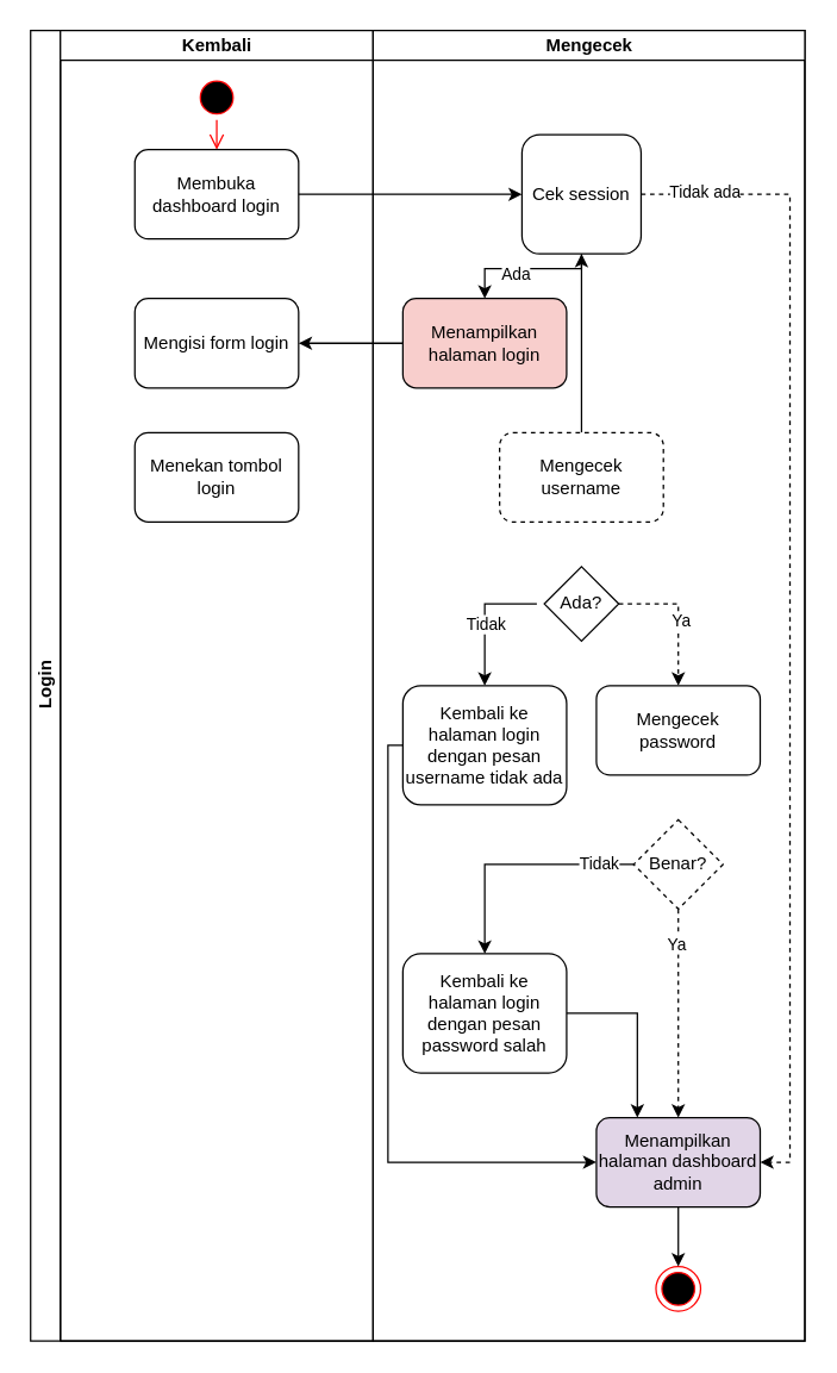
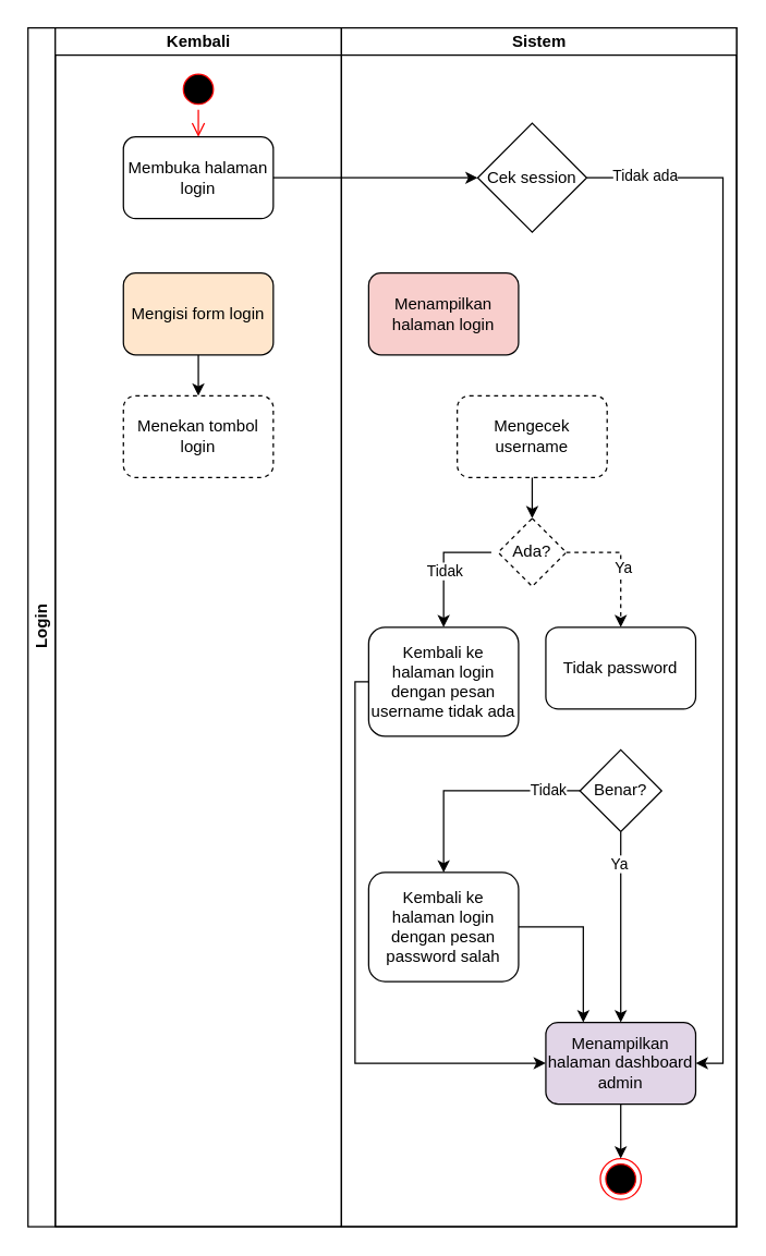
- <mxCell id="10" value="Mengecek" style="swimlane;html=1;startSize=20;" parent="2" vertex="1"><mxGeometry x="230" width="290" height="880" as="geometry" /></mxCell>
+ <mxCell id="10" value="Sistem" style="swimlane;html=1;startSize=20;" parent="2" vertex="1"><mxGeometry x="230" width="290" height="880" as="geometry" /></mxCell>
- <mxCell id="5" value="Membuka dashboard login" style="rounded=1;whiteSpace=wrap;html=1;" parent="3" vertex="1"><mxGeometry x="50" y="80" width="110" height="60" as="geometry" /></mxCell>
+ <mxCell id="5" value="Membuka halaman login" style="rounded=1;whiteSpace=wrap;html=1;" parent="3" vertex="1"><mxGeometry x="50" y="80" width="110" height="60" as="geometry" /></mxCell>
- <mxCell id="20" value="Cek session" style="whiteSpace=wrap;html=1;rounded=1;" vertex="1" parent="10"><mxGeometry x="100" y="70" width="80" height="80" as="geometry" /></mxCell>
+ <mxCell id="20" value="Cek session" style="rhombus;whiteSpace=wrap;html=1;" vertex="1" parent="10"><mxGeometry x="100" y="70" width="80" height="80" as="geometry" /></mxCell>
- <mxCell id="14" style="edgeStyle=orthogonalEdgeStyle;rounded=0;orthogonalLoop=1;jettySize=auto;html=1;entryX=0.5;entryY=0;entryDx=0;entryDy=0;" edge="1" parent="10" source="20" target="13"><mxGeometry relative="1" as="geometry"><Array as="points"><mxPoint x="140" y="160" /><mxPoint x="75" y="160" /></Array></mxGeometry></mxCell>
- <mxCell id="15" value="Ada" style="edgeLabel;html=1;align=center;verticalAlign=middle;resizable=0;points=[];" vertex="1" connectable="0" parent="14"><mxGeometry x="0.158" y="3" relative="1" as="geometry"><mxPoint as="offset" /></mxGeometry></mxCell>
- <mxCell id="8" value="Mengisi form login" style="rounded=1;whiteSpace=wrap;html=1;" vertex="1" parent="3"><mxGeometry x="50" y="180" width="110" height="60" as="geometry" /></mxCell>
+ <mxCell id="8" value="Mengisi form login" style="rounded=1;whiteSpace=wrap;html=1;fillColor=#ffe6cc;" vertex="1" parent="3"><mxGeometry x="50" y="180" width="110" height="60" as="geometry" /></mxCell>
- <mxCell id="38" style="edgeStyle=orthogonalEdgeStyle;rounded=0;orthogonalLoop=1;jettySize=auto;html=1;entryX=1;entryY=0.5;entryDx=0;entryDy=0;" edge="1" parent="2" source="13" target="8"><mxGeometry relative="1" as="geometry" /></mxCell>
- <mxCell id="21" style="edgeStyle=orthogonalEdgeStyle;rounded=0;orthogonalLoop=1;jettySize=auto;html=1;" edge="1" parent="10" source="22" target="20"><mxGeometry relative="1" as="geometry" /></mxCell>
+ <mxCell id="21" style="edgeStyle=orthogonalEdgeStyle;rounded=0;orthogonalLoop=1;jettySize=auto;html=1;entryX=0.5;entryY=0;entryDx=0;entryDy=0;" edge="1" parent="10" source="22" target="27"><mxGeometry relative="1" as="geometry" /></mxCell>
+ <mxCell id="7" style="edgeStyle=orthogonalEdgeStyle;rounded=0;orthogonalLoop=1;jettySize=auto;html=1;entryX=0.5;entryY=0;entryDx=0;entryDy=0;" edge="1" parent="3" source="8" target="9"><mxGeometry relative="1" as="geometry" /></mxCell>
- <mxCell id="9" value="Menekan tombol login" style="rounded=1;whiteSpace=wrap;html=1;" vertex="1" parent="3"><mxGeometry x="50" y="270" width="110" height="60" as="geometry" /></mxCell>
+ <mxCell id="9" value="Menekan tombol login" style="rounded=1;whiteSpace=wrap;html=1;dashed=1;" vertex="1" parent="3"><mxGeometry x="50" y="270" width="110" height="60" as="geometry" /></mxCell>
- <mxCell id="27" value="Ada?" style="rhombus;whiteSpace=wrap;html=1;" vertex="1" parent="10"><mxGeometry x="115" y="360" width="50" height="50" as="geometry" /></mxCell>
+ <mxCell id="27" value="Ada?" style="rhombus;whiteSpace=wrap;html=1;dashed=1;" vertex="1" parent="10"><mxGeometry x="115" y="360" width="50" height="50" as="geometry" /></mxCell>
- <mxCell id="16" style="edgeStyle=orthogonalEdgeStyle;rounded=0;orthogonalLoop=1;jettySize=auto;html=1;entryX=1;entryY=0.5;entryDx=0;entryDy=0;exitX=1;exitY=0.5;exitDx=0;exitDy=0;dashed=1;" edge="1" parent="10" source="20" target="30"><mxGeometry relative="1" as="geometry" /></mxCell>
+ <mxCell id="16" style="edgeStyle=orthogonalEdgeStyle;rounded=0;orthogonalLoop=1;jettySize=auto;html=1;entryX=1;entryY=0.5;entryDx=0;entryDy=0;exitX=1;exitY=0.5;exitDx=0;exitDy=0;" edge="1" parent="10" source="20" target="30"><mxGeometry relative="1" as="geometry" /></mxCell>
- <mxCell id="31" value="Mengecek password" style="rounded=1;whiteSpace=wrap;html=1;" vertex="1" parent="10"><mxGeometry x="150" y="440" width="110" height="60" as="geometry" /></mxCell>
+ <mxCell id="31" value="Tidak password" style="rounded=1;whiteSpace=wrap;html=1;" vertex="1" parent="10"><mxGeometry x="150" y="440" width="110" height="60" as="geometry" /></mxCell>
- <mxCell id="36" value="Benar?" style="rhombus;whiteSpace=wrap;html=1;dashed=1;" vertex="1" parent="10"><mxGeometry x="175" y="530" width="60" height="60" as="geometry" /></mxCell>
+ <mxCell id="36" value="Benar?" style="rhombus;whiteSpace=wrap;html=1;" vertex="1" parent="10"><mxGeometry x="175" y="530" width="60" height="60" as="geometry" /></mxCell>
- <mxCell id="34" style="edgeStyle=orthogonalEdgeStyle;rounded=0;orthogonalLoop=1;jettySize=auto;html=1;entryX=0.5;entryY=0;entryDx=0;entryDy=0;dashed=1;" edge="1" parent="10" source="36" target="30"><mxGeometry relative="1" as="geometry"><mxPoint x="205" y="620" as="targetPoint" /></mxGeometry></mxCell>
+ <mxCell id="34" style="edgeStyle=orthogonalEdgeStyle;rounded=0;orthogonalLoop=1;jettySize=auto;html=1;entryX=0.5;entryY=0;entryDx=0;entryDy=0;" edge="1" parent="10" source="36" target="30"><mxGeometry relative="1" as="geometry"><mxPoint x="205" y="620" as="targetPoint" /></mxGeometry></mxCell>
